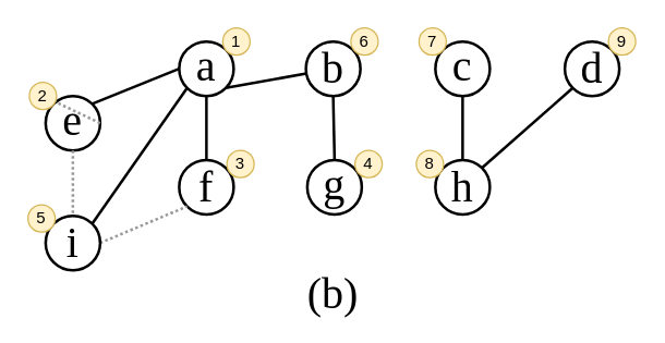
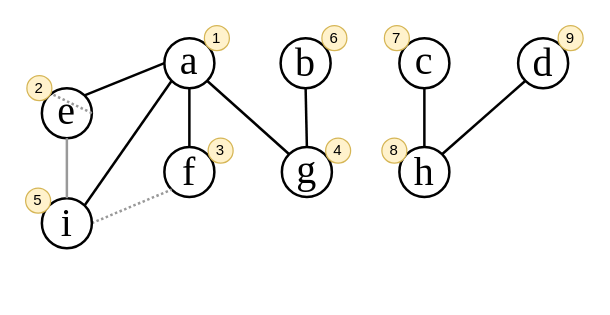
- <mxCell id="14" style="edgeStyle=none;rounded=0;orthogonalLoop=1;jettySize=auto;html=1;exitX=1;exitY=1;exitDx=0;exitDy=0;strokeWidth=2;fontFamily=Times New Roman;fontSize=32;endArrow=none;endFill=0;" parent="2" source="3" target="4" edge="1"><mxGeometry relative="1" as="geometry" /></mxCell>
+ <mxCell id="14" style="edgeStyle=none;rounded=0;orthogonalLoop=1;jettySize=auto;html=1;exitX=1;exitY=1;exitDx=0;exitDy=0;entryX=0;entryY=0;entryDx=0;entryDy=0;strokeWidth=2;fontFamily=Times New Roman;fontSize=32;endArrow=none;endFill=0;" parent="2" source="3" target="13" edge="1"><mxGeometry relative="1" as="geometry" /></mxCell>
- <mxCell id="21" style="edgeStyle=none;rounded=0;orthogonalLoop=1;jettySize=auto;html=1;exitX=0.5;exitY=1;exitDx=0;exitDy=0;entryX=0.5;entryY=0;entryDx=0;entryDy=0;strokeWidth=2;fontFamily=Times New Roman;fontSize=32;endArrow=none;endFill=0;strokeColor=#999999;dashed=1;dashPattern=1 1;" parent="2" source="7" target="20" edge="1"><mxGeometry relative="1" as="geometry" /></mxCell>
+ <mxCell id="21" style="edgeStyle=none;rounded=0;orthogonalLoop=1;jettySize=auto;html=1;exitX=0.5;exitY=1;exitDx=0;exitDy=0;entryX=0.5;entryY=0;entryDx=0;entryDy=0;strokeWidth=2;fontFamily=Times New Roman;fontSize=32;endArrow=none;endFill=0;strokeColor=#999999;dashed=0;dashPattern=1 1;" parent="2" source="7" target="20" edge="1"><mxGeometry relative="1" as="geometry" /></mxCell>
- <mxCell id="23" value="(b)" style="text;html=1;strokeColor=none;fillColor=none;align=center;verticalAlign=middle;whiteSpace=wrap;rounded=0;strokeWidth=2;fontFamily=Times New Roman;fontSize=32;" parent="2" vertex="1"><mxGeometry x="14" y="180" width="420" height="30" as="geometry" /></mxCell>
